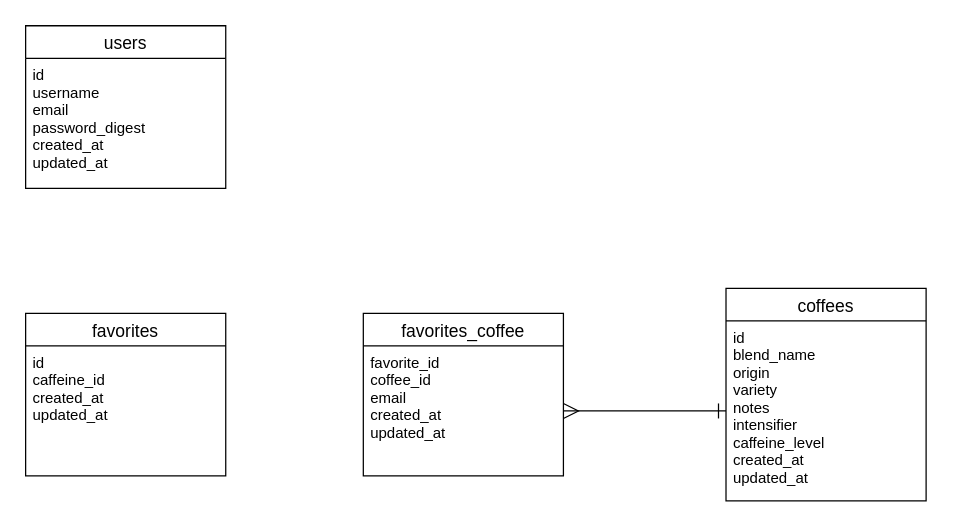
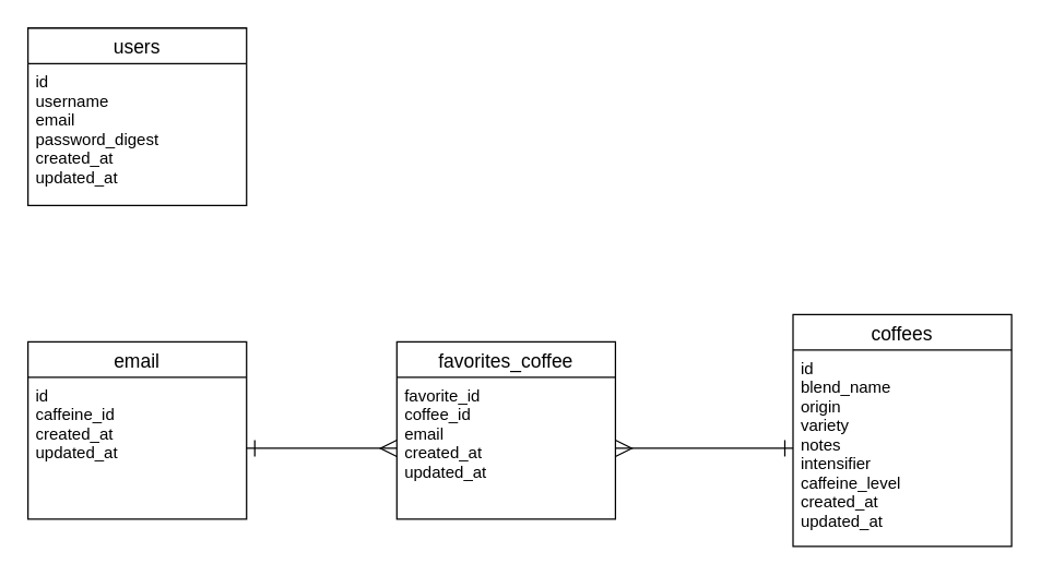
- <mxCell id="6" value="favorites" style="swimlane;fontStyle=0;childLayout=stackLayout;horizontal=1;startSize=26;horizontalStack=0;resizeParent=1;resizeParentMax=0;resizeLast=0;collapsible=1;marginBottom=0;align=center;fontSize=14;" vertex="1" parent="1"><mxGeometry x="20" y="250" width="160" height="130" as="geometry" /></mxCell>
+ <mxCell id="6" value="email" style="swimlane;fontStyle=0;childLayout=stackLayout;horizontal=1;startSize=26;horizontalStack=0;resizeParent=1;resizeParentMax=0;resizeLast=0;collapsible=1;marginBottom=0;align=center;fontSize=14;" vertex="1" parent="1"><mxGeometry x="20" y="250" width="160" height="130" as="geometry" /></mxCell>
+ <mxCell id="10" style="edgeStyle=none;rounded=0;orthogonalLoop=1;jettySize=auto;html=1;exitX=1;exitY=0.5;exitDx=0;exitDy=0;entryX=0;entryY=0.5;entryDx=0;entryDy=0;startArrow=ERone;startFill=0;startSize=10;endArrow=ERmany;endFill=0;endSize=10;" edge="1" parent="1" source="7" target="5"><mxGeometry relative="1" as="geometry" /></mxCell>
